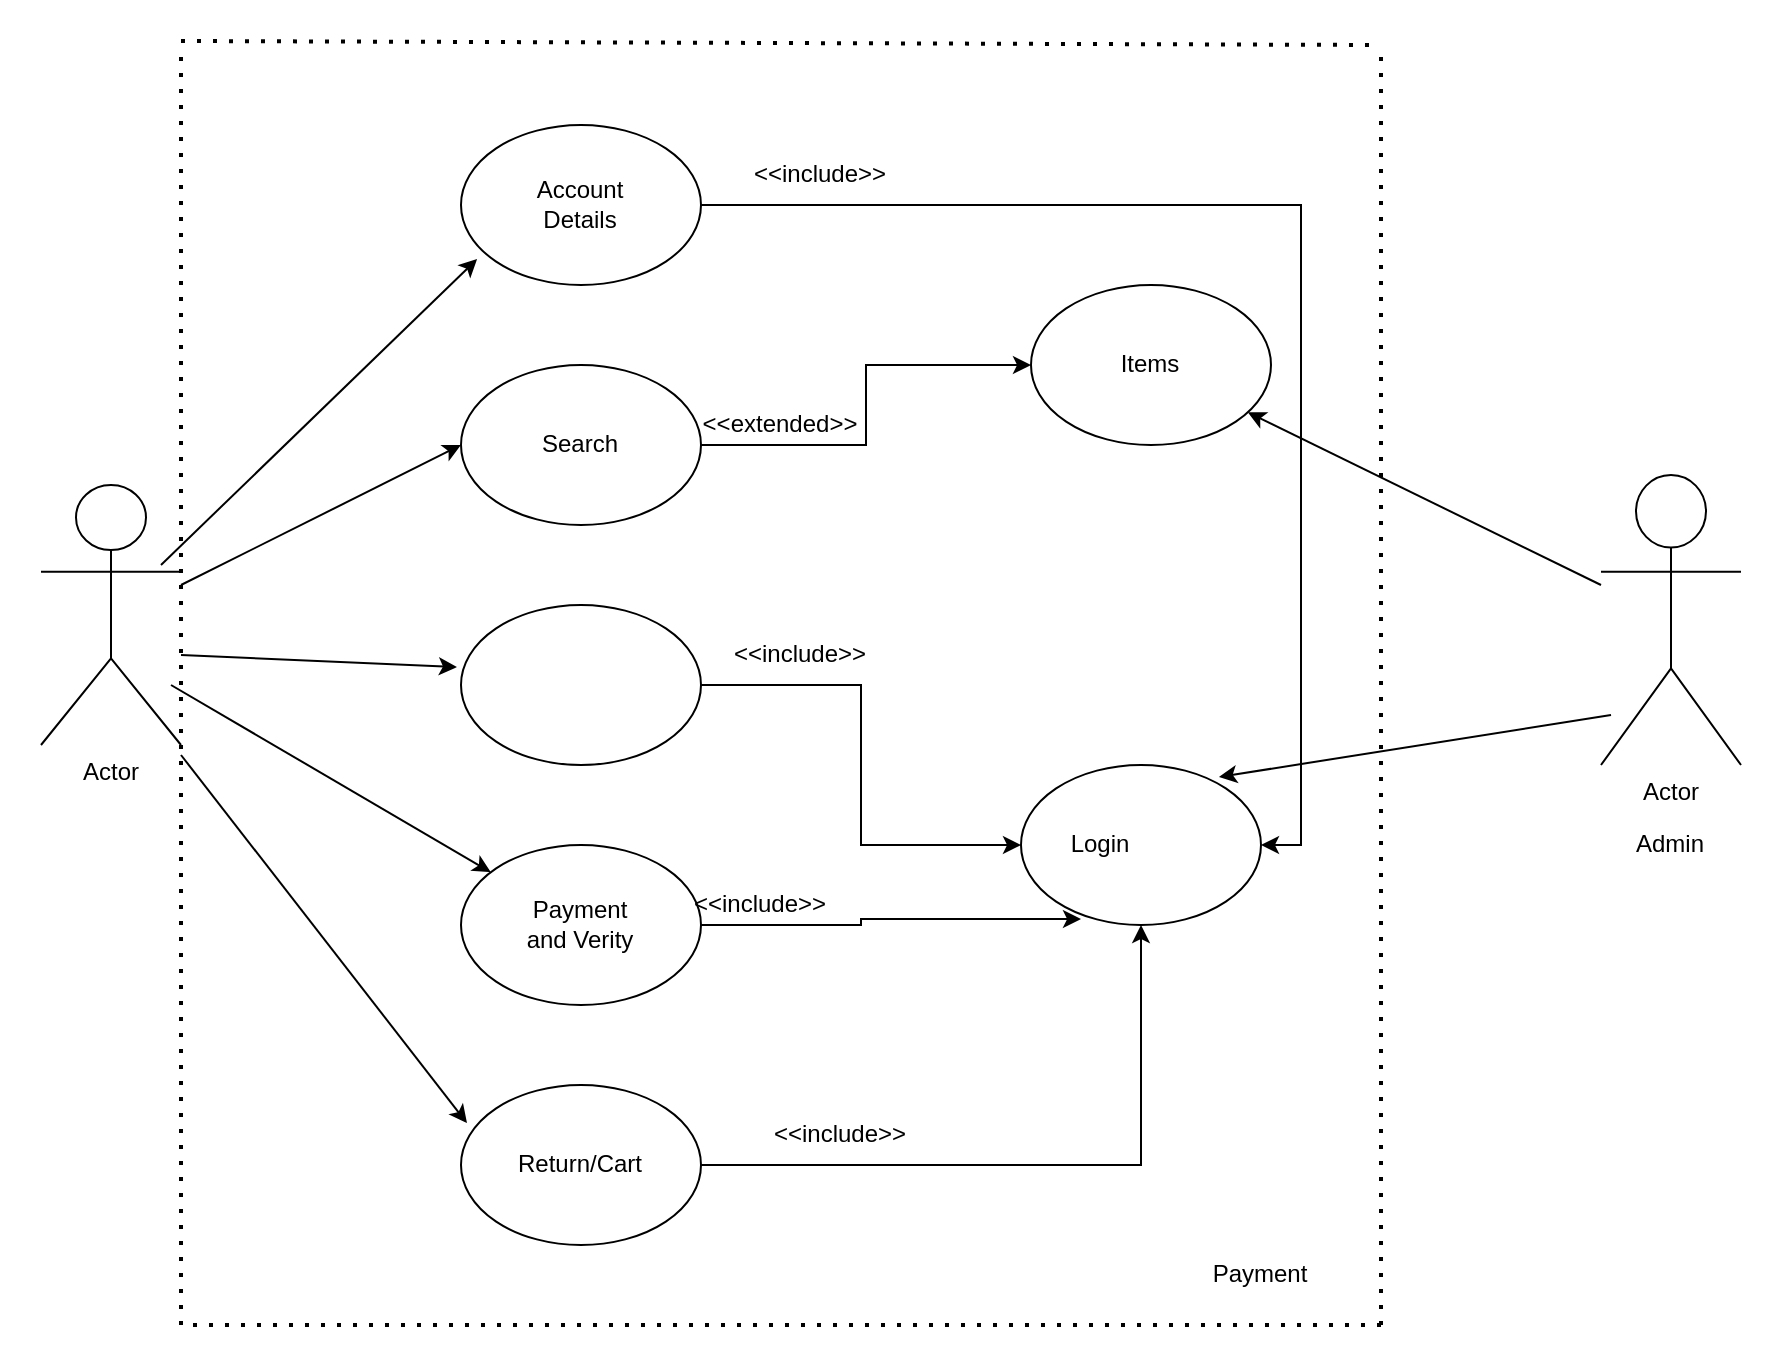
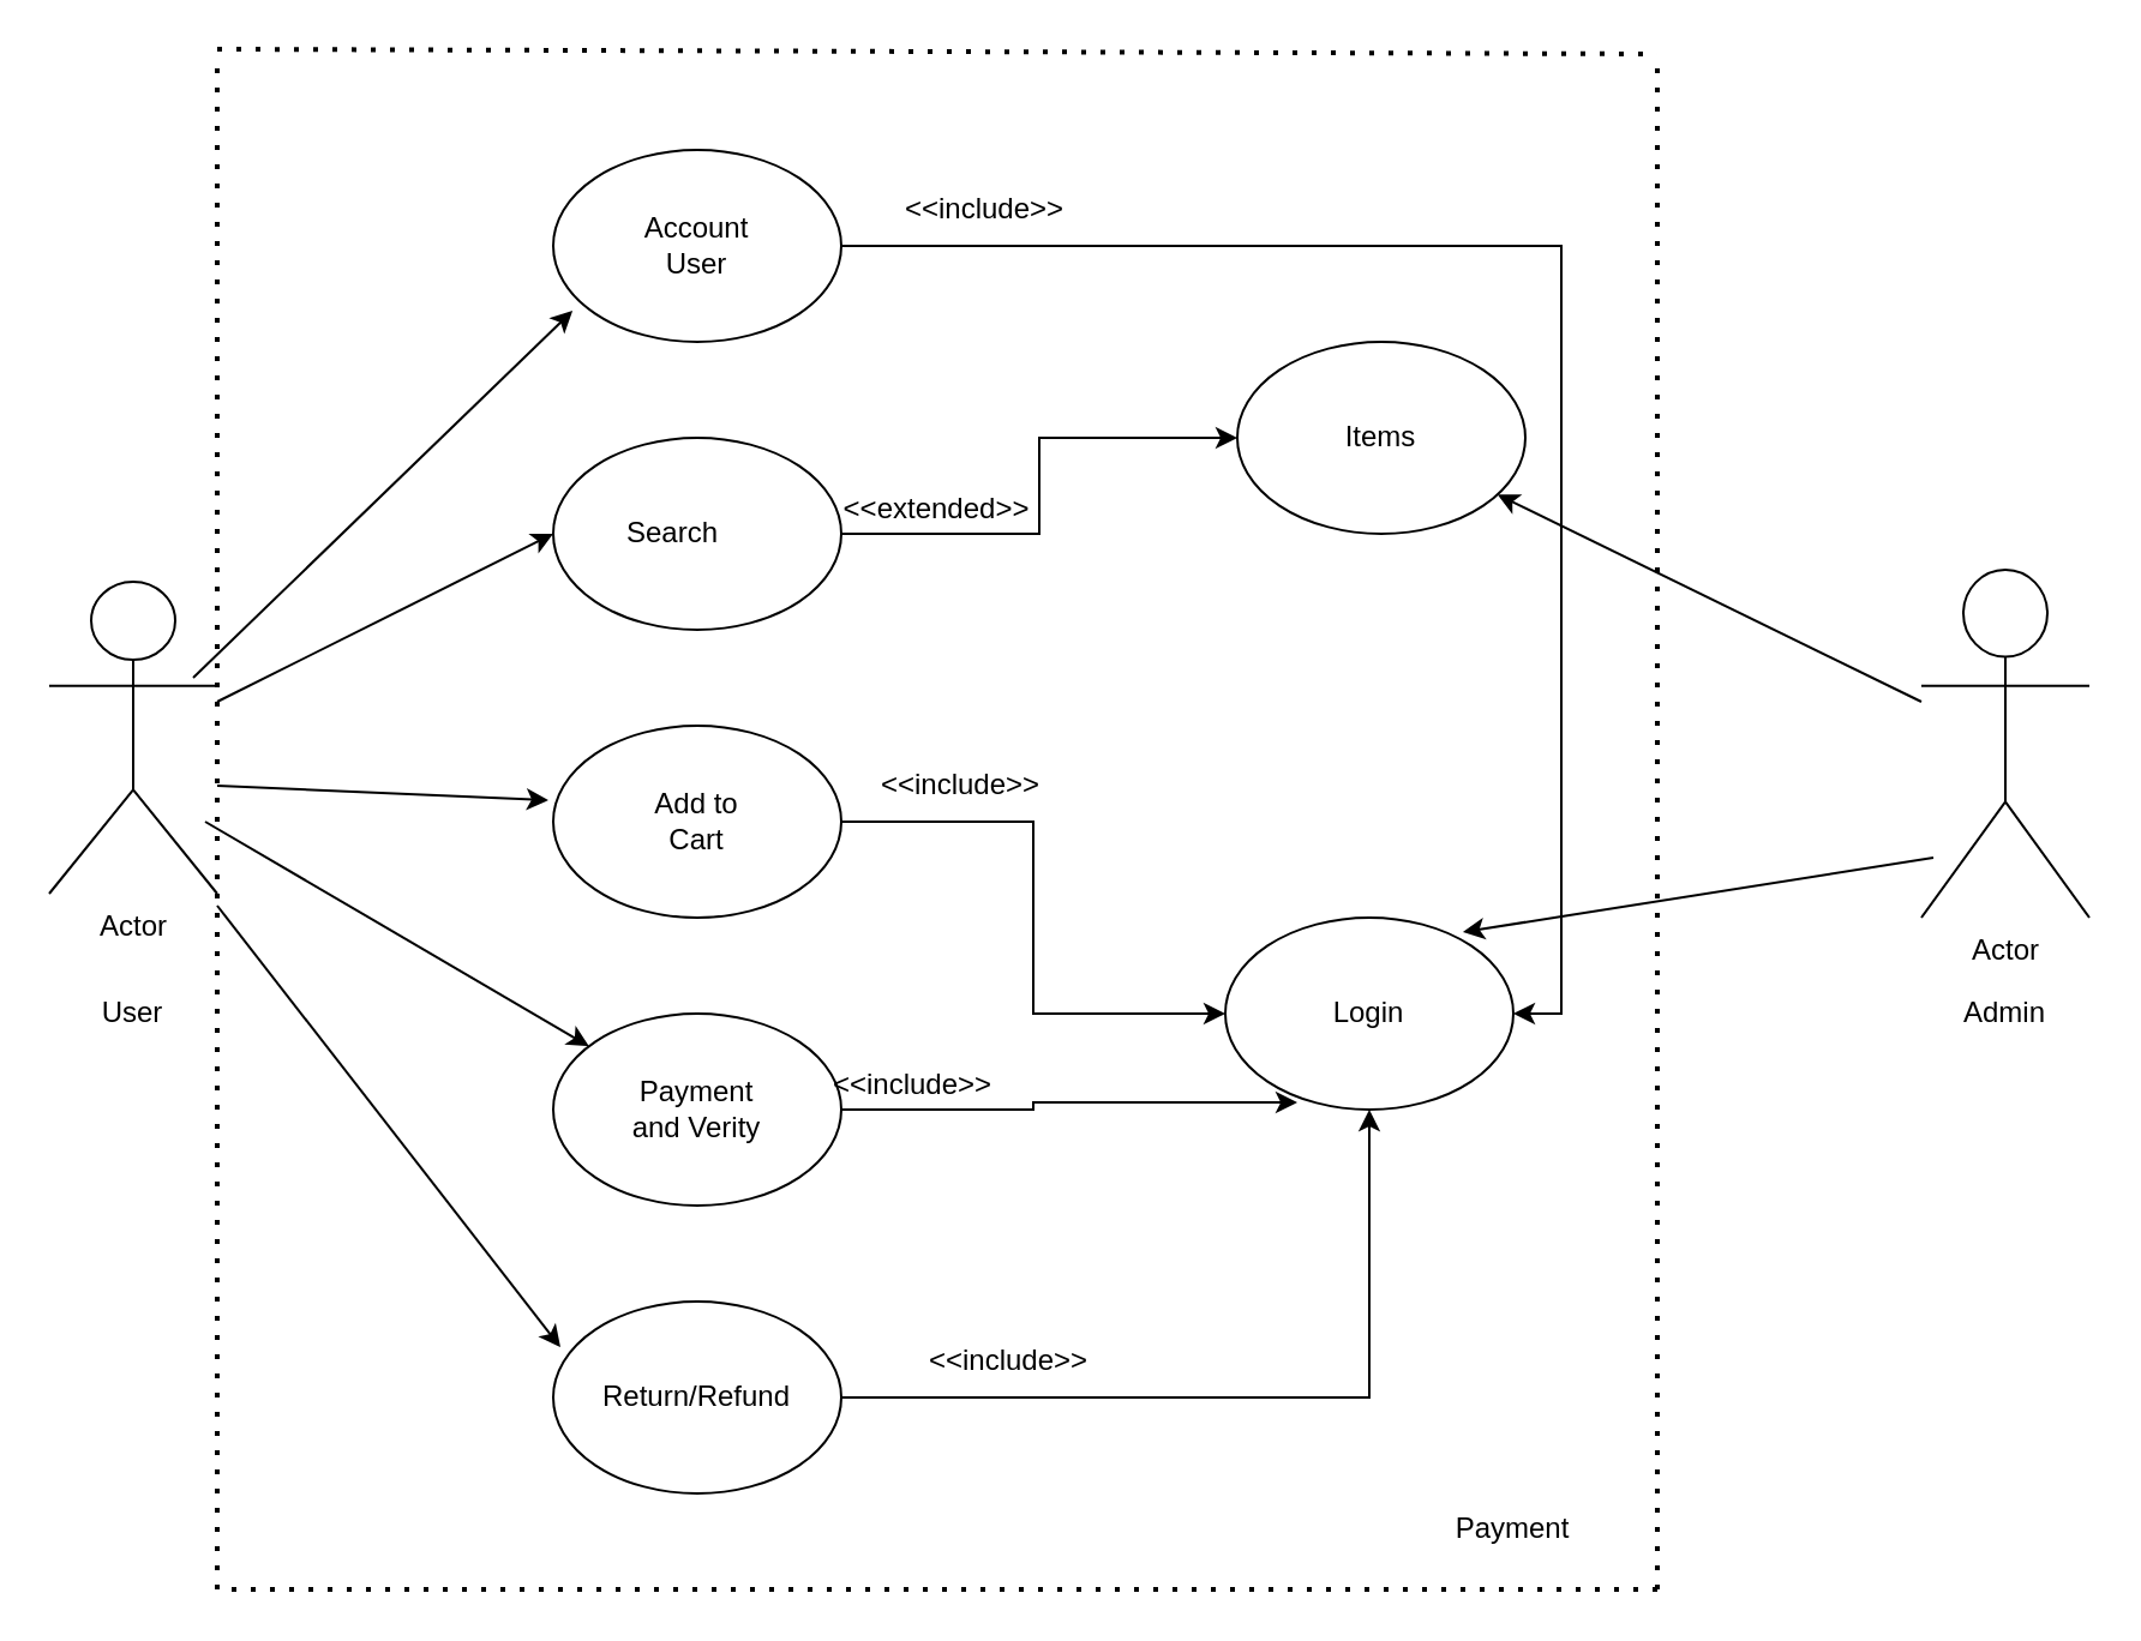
- <mxCell id="20" value="Account Details" style="text;html=1;align=center;verticalAlign=middle;whiteSpace=wrap;rounded=0;" vertex="1" parent="1"><mxGeometry x="260" y="87" width="60" height="30" as="geometry" /></mxCell>
+ <mxCell id="20" value="Account User" style="text;html=1;align=center;verticalAlign=middle;whiteSpace=wrap;rounded=0;" vertex="1" parent="1"><mxGeometry x="260" y="87" width="60" height="30" as="geometry" /></mxCell>
- <mxCell id="19" value="Search" style="text;html=1;align=center;verticalAlign=middle;whiteSpace=wrap;rounded=0;" vertex="1" parent="1"><mxGeometry x="260" y="207" width="60" height="30" as="geometry" /></mxCell>
+ <mxCell id="19" value="Search" style="text;html=1;align=center;verticalAlign=middle;whiteSpace=wrap;rounded=0;" vertex="1" parent="1"><mxGeometry x="250" y="207" width="60" height="30" as="geometry" /></mxCell>
+ <mxCell id="18" value="Add to Cart" style="text;html=1;align=center;verticalAlign=middle;whiteSpace=wrap;rounded=0;" vertex="1" parent="1"><mxGeometry x="260" y="327" width="60" height="30" as="geometry" /></mxCell>
+ <mxCell id="15" value="User" style="text;html=1;align=center;verticalAlign=middle;whiteSpace=wrap;rounded=0;" vertex="1" parent="1"><mxGeometry x="25" y="407" width="60" height="30" as="geometry" /></mxCell>
- <mxCell id="21" value="Login" style="text;html=1;align=center;verticalAlign=middle;whiteSpace=wrap;rounded=0;" vertex="1" parent="1"><mxGeometry x="520" y="407" width="60" height="30" as="geometry" /></mxCell>
+ <mxCell id="21" value="Login" style="text;html=1;align=center;verticalAlign=middle;whiteSpace=wrap;rounded=0;" vertex="1" parent="1"><mxGeometry x="540" y="407" width="60" height="30" as="geometry" /></mxCell>
- <mxCell id="16" value="Return/Cart" style="text;html=1;align=center;verticalAlign=middle;whiteSpace=wrap;rounded=0;" vertex="1" parent="1"><mxGeometry x="260" y="567" width="60" height="30" as="geometry" /></mxCell>
+ <mxCell id="16" value="Return/Refund" style="text;html=1;align=center;verticalAlign=middle;whiteSpace=wrap;rounded=0;" vertex="1" parent="1"><mxGeometry x="260" y="567" width="60" height="30" as="geometry" /></mxCell>
